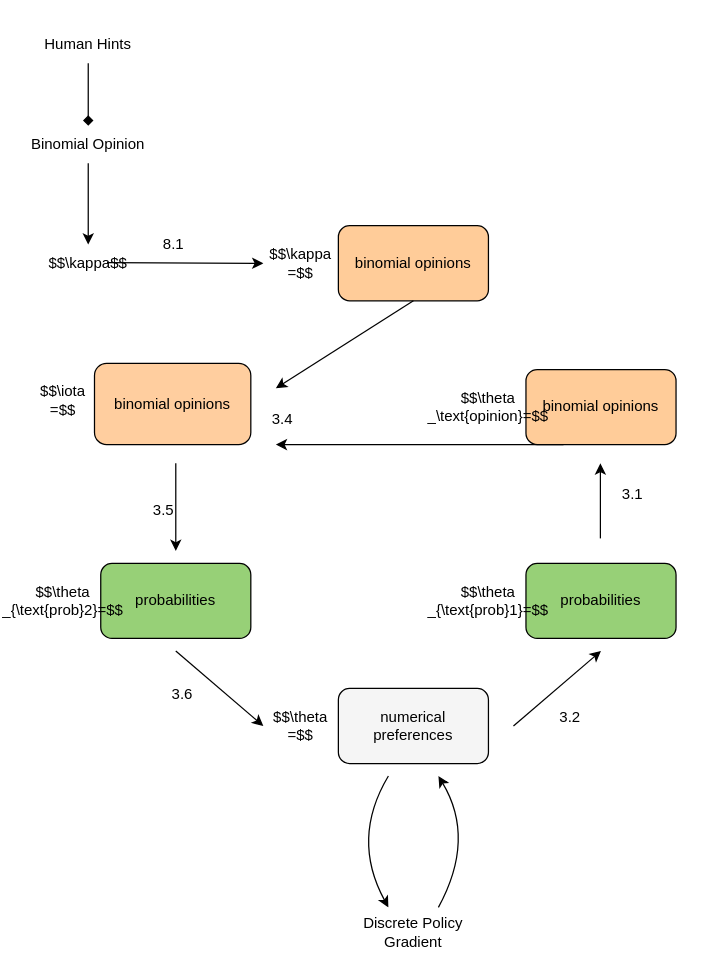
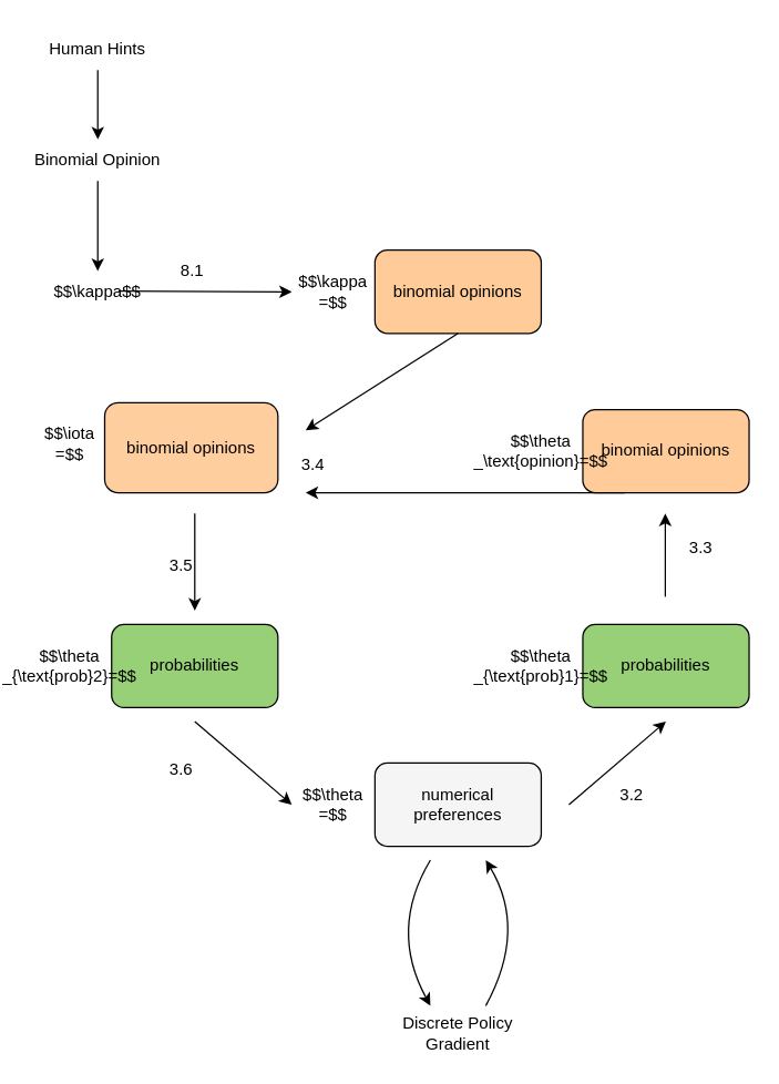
- <mxCell id="26" value="" style="endArrow=diamond;html=1;rounded=0;exitX=0.5;exitY=1;exitDx=0;exitDy=0;" parent="1" source="2" target="4" edge="1"><mxGeometry width="50" height="50" relative="1" as="geometry"><mxPoint x="430" y="380" as="sourcePoint" /><mxPoint x="480" y="330" as="targetPoint" /></mxGeometry></mxCell>
+ <mxCell id="26" value="" style="endArrow=classic;html=1;rounded=0;exitX=0.5;exitY=1;exitDx=0;exitDy=0;" parent="1" source="2" target="4" edge="1"><mxGeometry width="50" height="50" relative="1" as="geometry"><mxPoint x="430" y="380" as="sourcePoint" /><mxPoint x="480" y="330" as="targetPoint" /></mxGeometry></mxCell>
- <mxCell id="28" value="3.1" style="text;html=1;align=center;verticalAlign=middle;resizable=0;points=[];autosize=1;strokeColor=none;fillColor=none;" parent="1" vertex="1"><mxGeometry x="485" y="380" width="40" height="30" as="geometry" /></mxCell>
+ <mxCell id="28" value="3.3" style="text;html=1;align=center;verticalAlign=middle;resizable=0;points=[];autosize=1;strokeColor=none;fillColor=none;" parent="1" vertex="1"><mxGeometry x="485" y="380" width="40" height="30" as="geometry" /></mxCell>
- <mxCell id="31" value="3.6" style="text;html=1;align=center;verticalAlign=middle;resizable=0;points=[];autosize=1;strokeColor=none;fillColor=none;" parent="1" vertex="1"><mxGeometry x="125" y="540" width="40" height="30" as="geometry" /></mxCell>
+ <mxCell id="31" value="3.6" style="text;html=1;align=center;verticalAlign=middle;resizable=0;points=[];autosize=1;strokeColor=none;fillColor=none;" parent="1" vertex="1"><mxGeometry x="110" y="540" width="40" height="30" as="geometry" /></mxCell>
